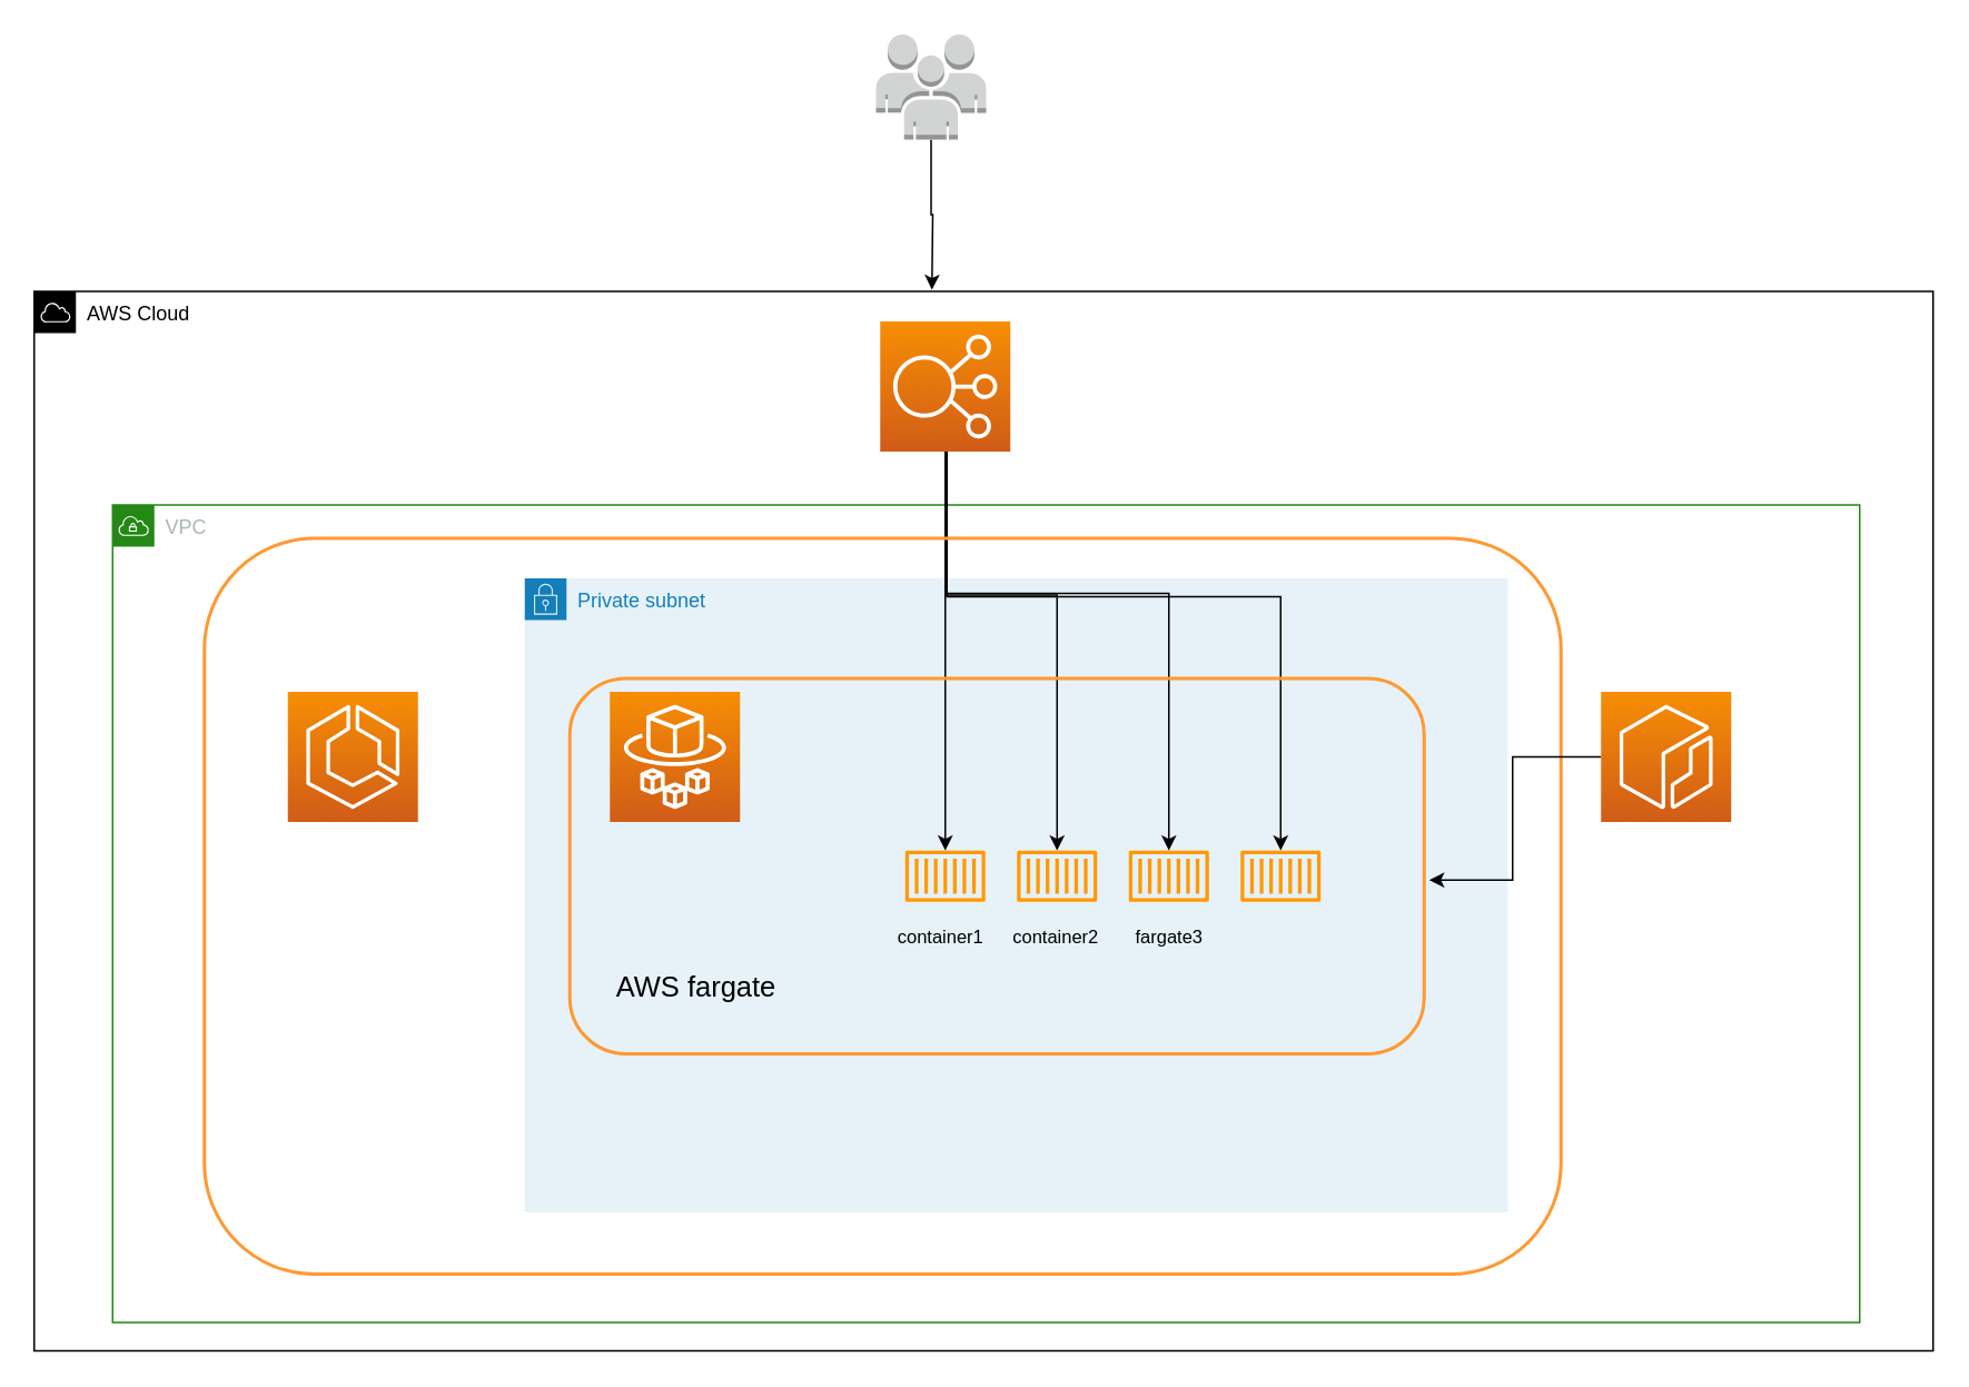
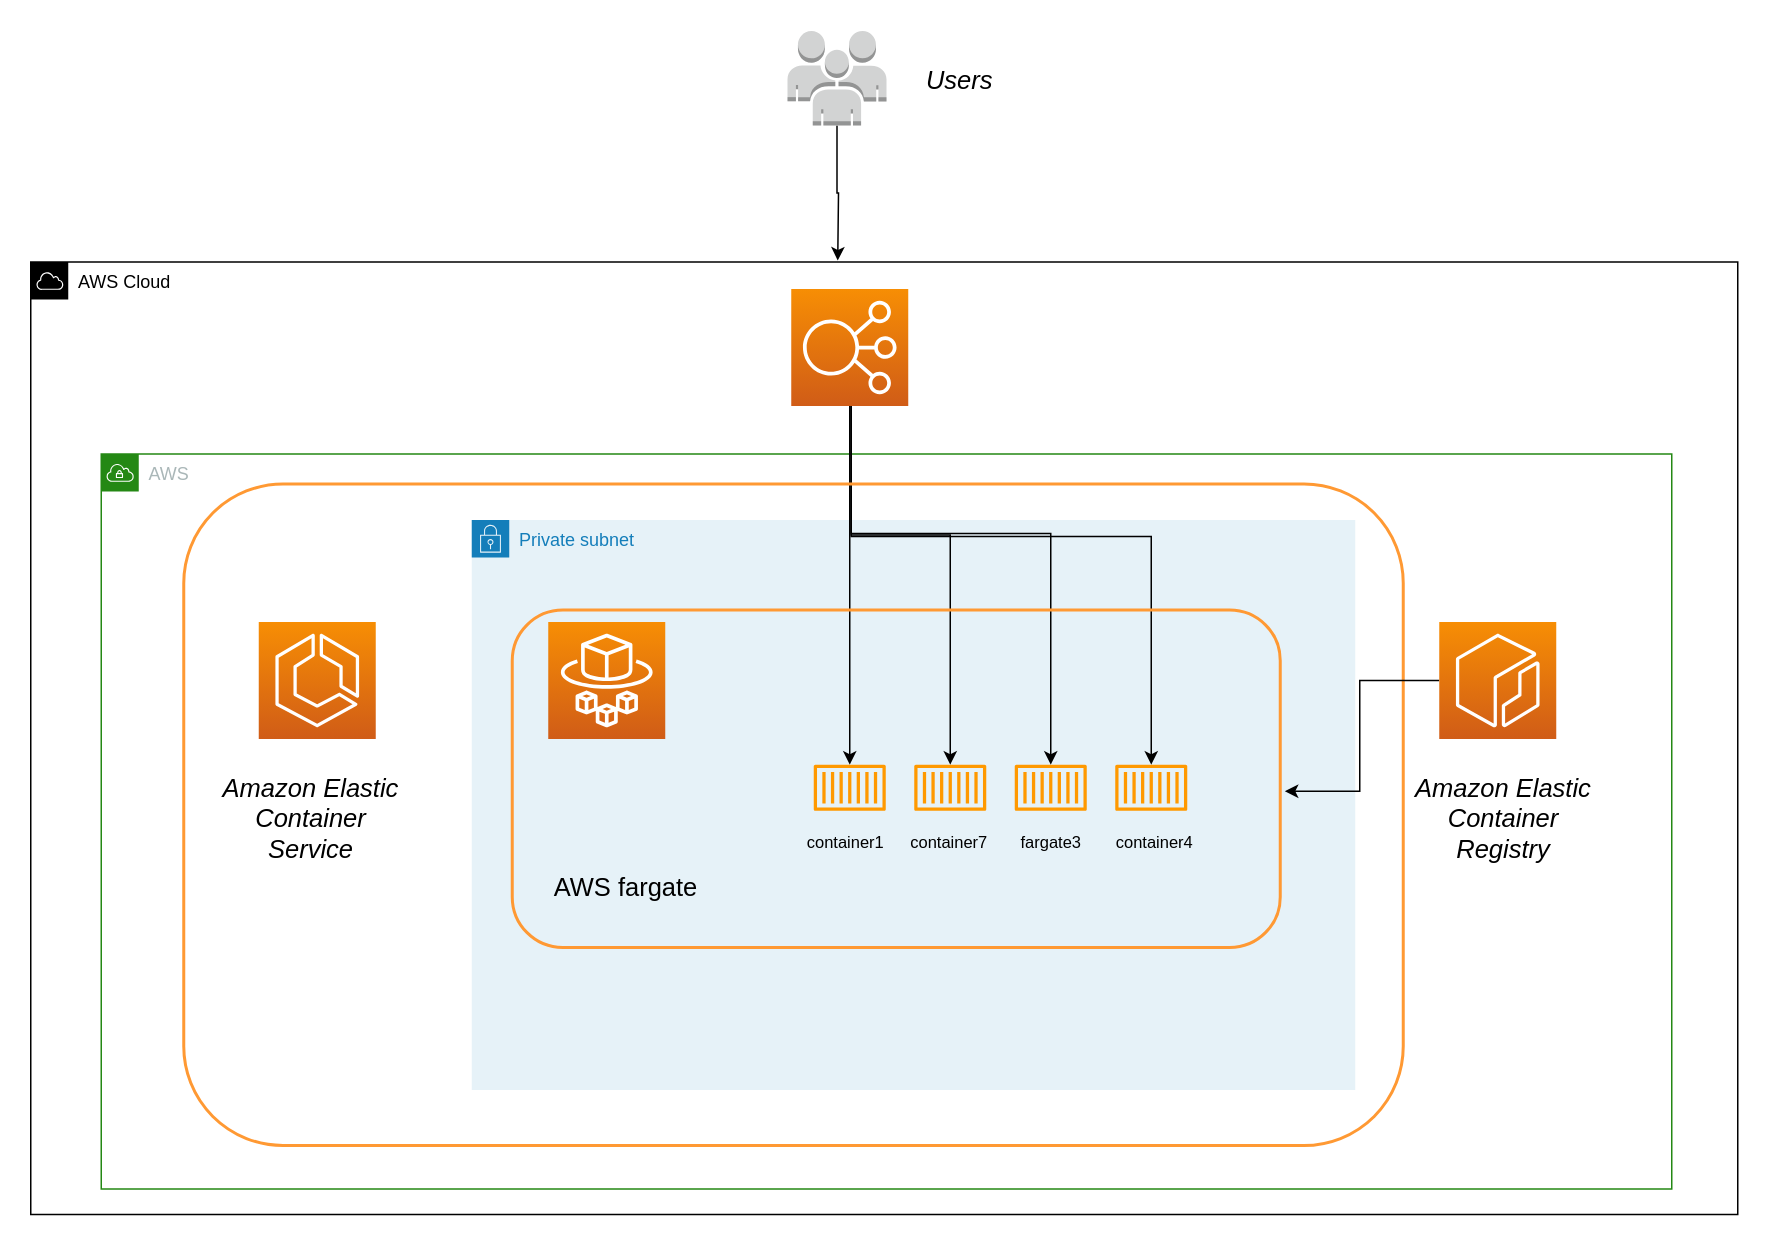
+ <mxCell id="30" value="&lt;i&gt;Users&lt;/i&gt;" style="whiteSpace=wrap;html=1;rounded=1;glass=0;labelBackgroundColor=none;fontSize=17;fontColor=#000000;strokeColor=none;strokeWidth=1;fillColor=none;gradientColor=none;" vertex="1" parent="1"><mxGeometry x="603" y="20" width="73" height="68" as="geometry" /></mxCell>
- <mxCell id="2" value="VPC" style="points=[[0,0],[0.25,0],[0.5,0],[0.75,0],[1,0],[1,0.25],[1,0.5],[1,0.75],[1,1],[0.75,1],[0.5,1],[0.25,1],[0,1],[0,0.75],[0,0.5],[0,0.25]];outlineConnect=0;gradientColor=none;html=1;whiteSpace=wrap;fontSize=12;fontStyle=0;shape=mxgraph.aws4.group;grIcon=mxgraph.aws4.group_vpc;strokeColor=#248814;fillColor=none;verticalAlign=top;align=left;spacingLeft=30;fontColor=#AAB7B8;dashed=0;rounded=1;glass=0;" vertex="1" parent="1"><mxGeometry x="67" y="302" width="1047" height="490" as="geometry" /></mxCell>
+ <mxCell id="2" value="AWS" style="points=[[0,0],[0.25,0],[0.5,0],[0.75,0],[1,0],[1,0.25],[1,0.5],[1,0.75],[1,1],[0.75,1],[0.5,1],[0.25,1],[0,1],[0,0.75],[0,0.5],[0,0.25]];outlineConnect=0;gradientColor=none;html=1;whiteSpace=wrap;fontSize=12;fontStyle=0;shape=mxgraph.aws4.group;grIcon=mxgraph.aws4.group_vpc;strokeColor=#248814;fillColor=none;verticalAlign=top;align=left;spacingLeft=30;fontColor=#AAB7B8;dashed=0;rounded=1;glass=0;" vertex="1" parent="1"><mxGeometry x="67" y="302" width="1047" height="490" as="geometry" /></mxCell>
+ <mxCell id="18" value="&lt;span style=&quot;font-style: italic; font-size: 17px;&quot; class=&quot;notion-enable-hover&quot;&gt;Amazon Elastic Container Service&lt;/span&gt;" style="whiteSpace=wrap;html=1;rounded=1;glass=0;labelBackgroundColor=none;fontSize=17;fontColor=#000000;strokeColor=none;strokeWidth=1;fillColor=none;gradientColor=none;" vertex="1" parent="1"><mxGeometry x="147" y="500" width="120" height="92" as="geometry" /></mxCell>
+ <mxCell id="25" value="&lt;span style=&quot;font-style: italic ; font-size: 17px&quot; class=&quot;notion-enable-hover&quot;&gt;Amazon Elastic Container Registry&lt;/span&gt;" style="whiteSpace=wrap;html=1;rounded=1;glass=0;labelBackgroundColor=none;fontSize=17;fontColor=#000000;strokeColor=none;strokeWidth=1;fillColor=none;gradientColor=none;" vertex="1" parent="1"><mxGeometry x="942" y="500" width="120" height="92" as="geometry" /></mxCell>
- <mxCell id="27" value="container2" style="whiteSpace=wrap;html=1;rounded=1;glass=0;labelBackgroundColor=none;fontSize=11;fontColor=#000000;strokeColor=none;strokeWidth=1;fillColor=none;gradientColor=none;" vertex="1" parent="1"><mxGeometry x="598" y="547" width="69" height="27" as="geometry" /></mxCell>
+ <mxCell id="27" value="container7" style="whiteSpace=wrap;html=1;rounded=1;glass=0;labelBackgroundColor=none;fontSize=11;fontColor=#000000;strokeColor=none;strokeWidth=1;fillColor=none;gradientColor=none;" vertex="1" parent="1"><mxGeometry x="598" y="547" width="69" height="27" as="geometry" /></mxCell>
+ <mxCell id="28" value="container4" style="whiteSpace=wrap;html=1;rounded=1;glass=0;labelBackgroundColor=none;fontSize=11;fontColor=#000000;strokeColor=none;strokeWidth=1;fillColor=none;gradientColor=none;" vertex="1" parent="1"><mxGeometry x="735" y="547" width="69" height="27" as="geometry" /></mxCell>
